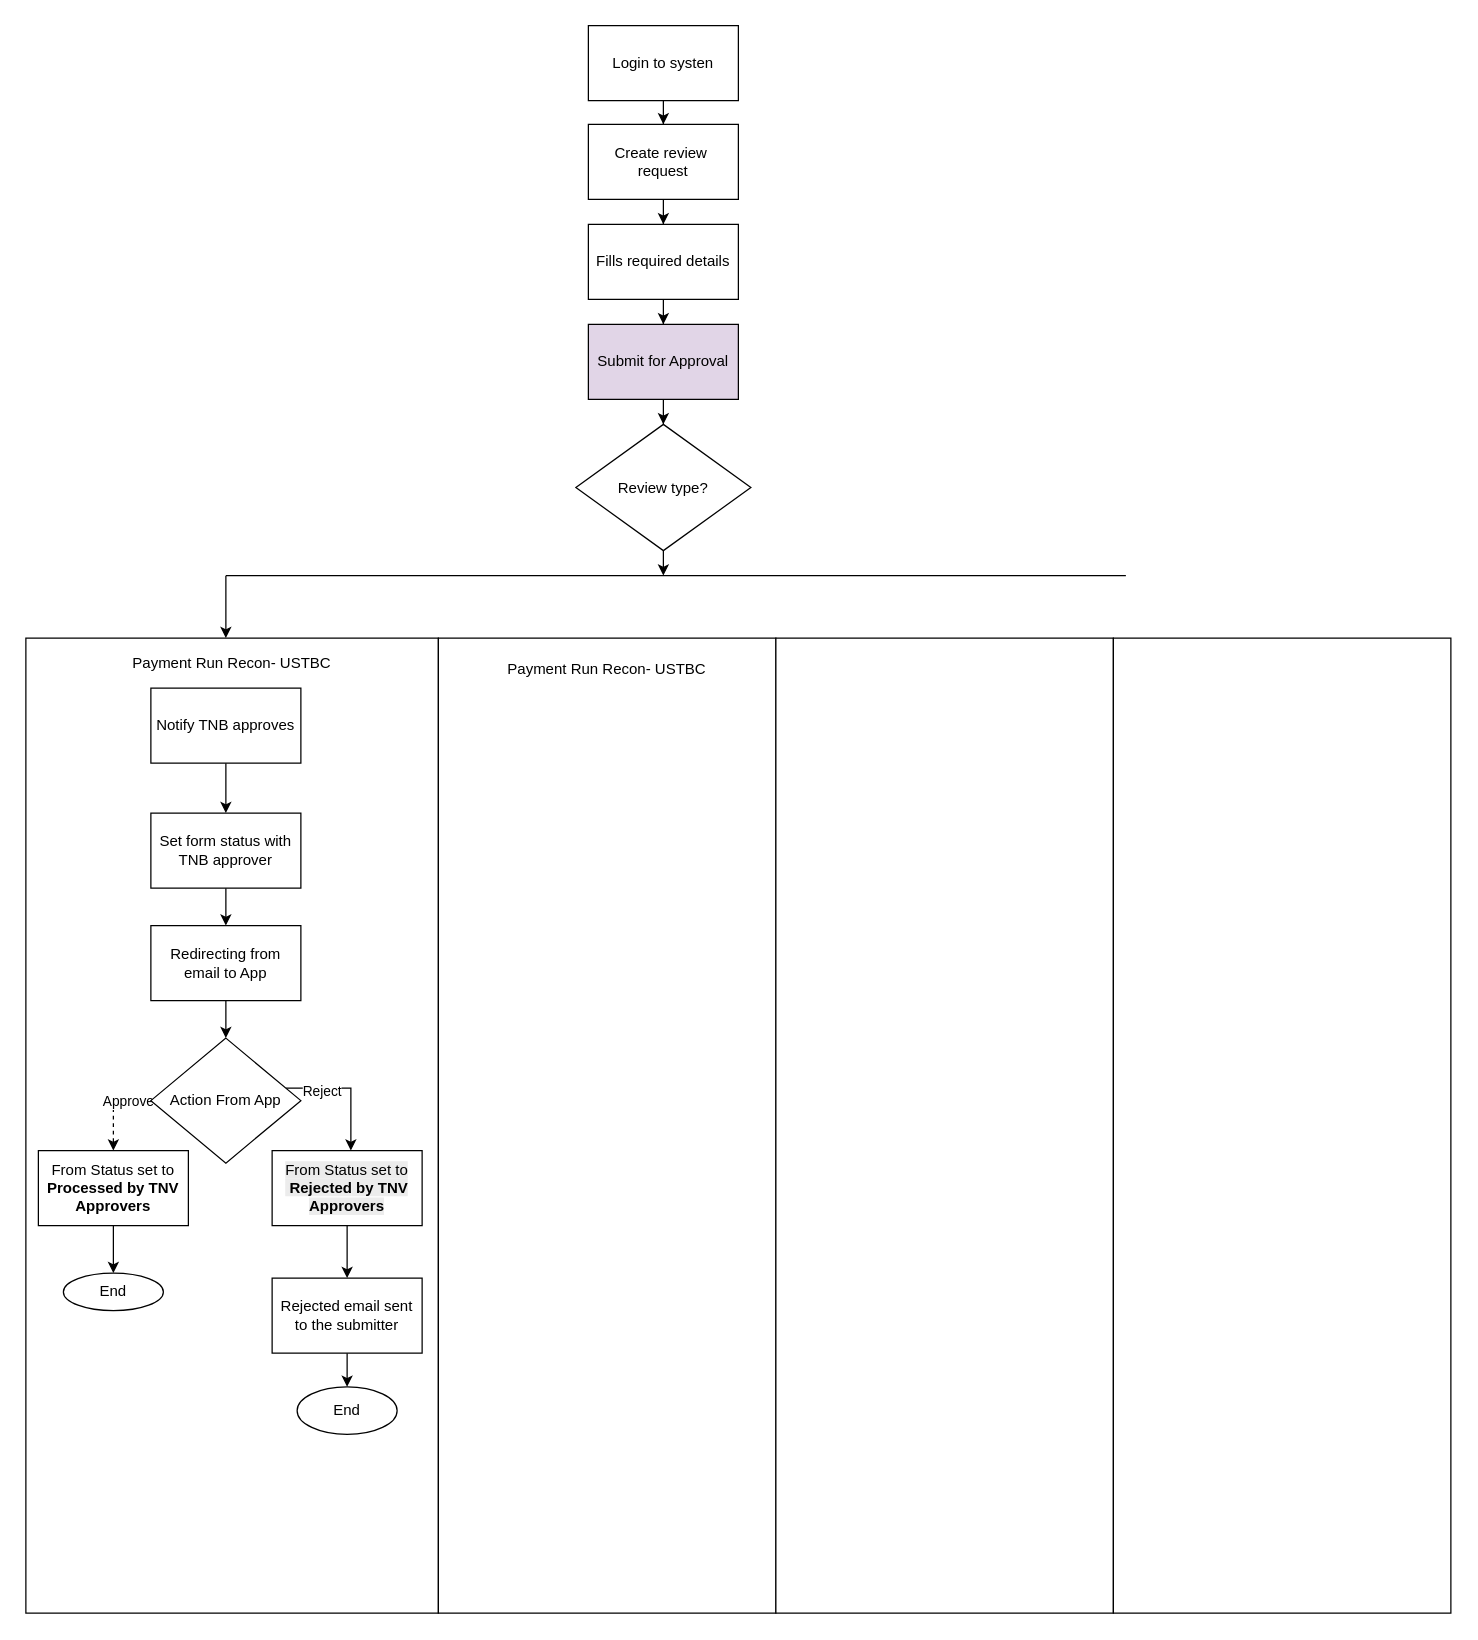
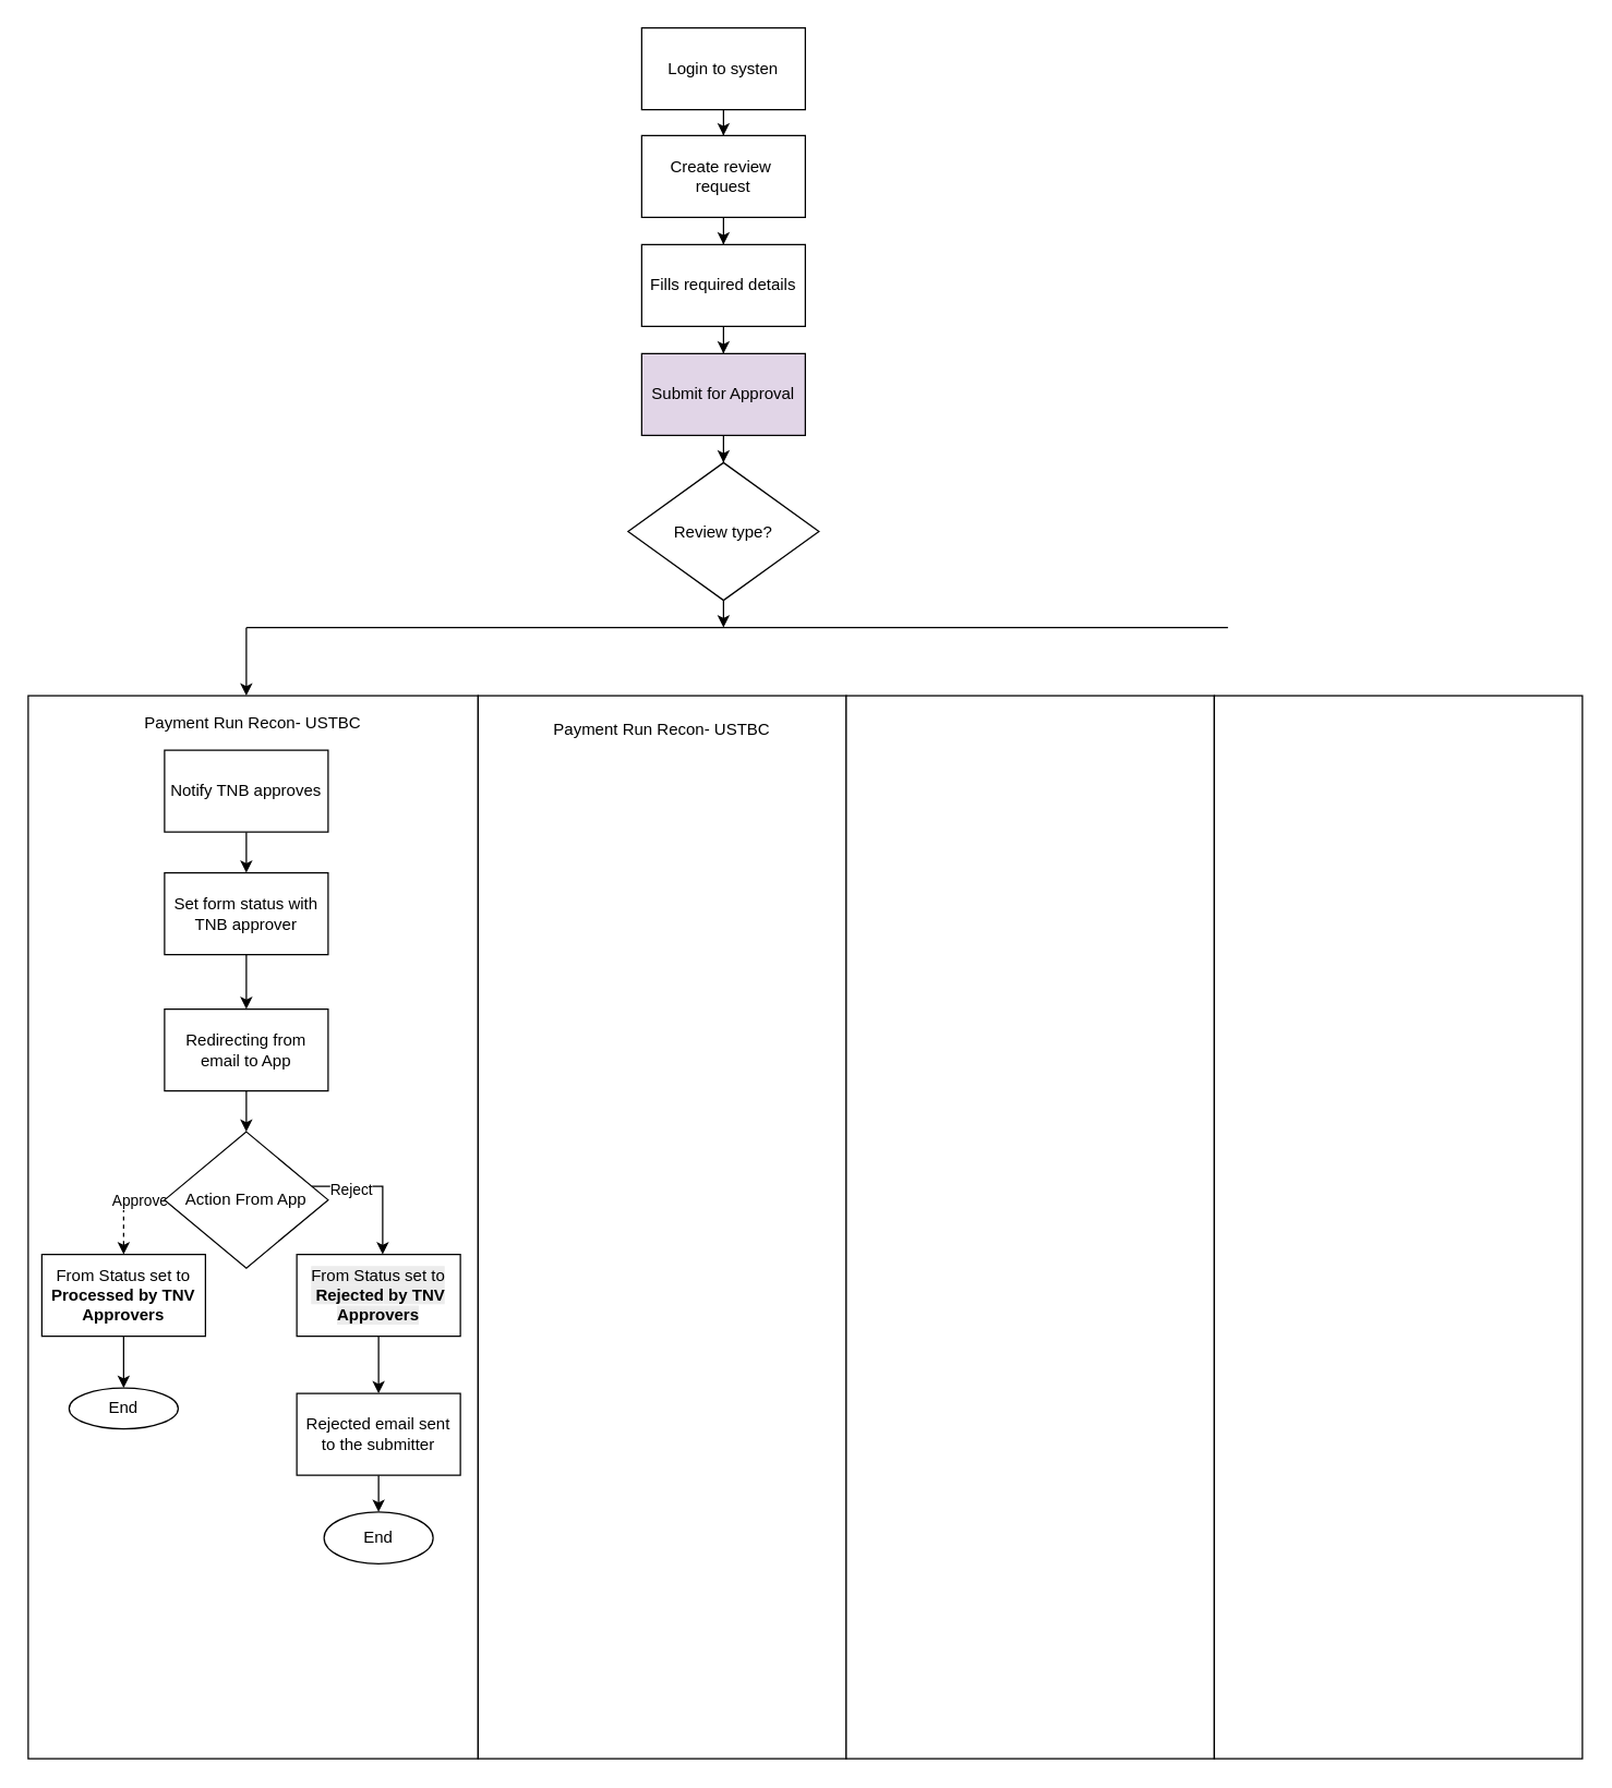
- <mxCell id="19" value="Set form status with TNB approver" style="rounded=0;whiteSpace=wrap;html=1;" vertex="1" parent="1"><mxGeometry x="120" y="650" width="120" height="60" as="geometry" /></mxCell>
+ <mxCell id="19" value="Set form status with TNB approver" style="rounded=0;whiteSpace=wrap;html=1;" vertex="1" parent="1"><mxGeometry x="120" y="640" width="120" height="60" as="geometry" /></mxCell>
